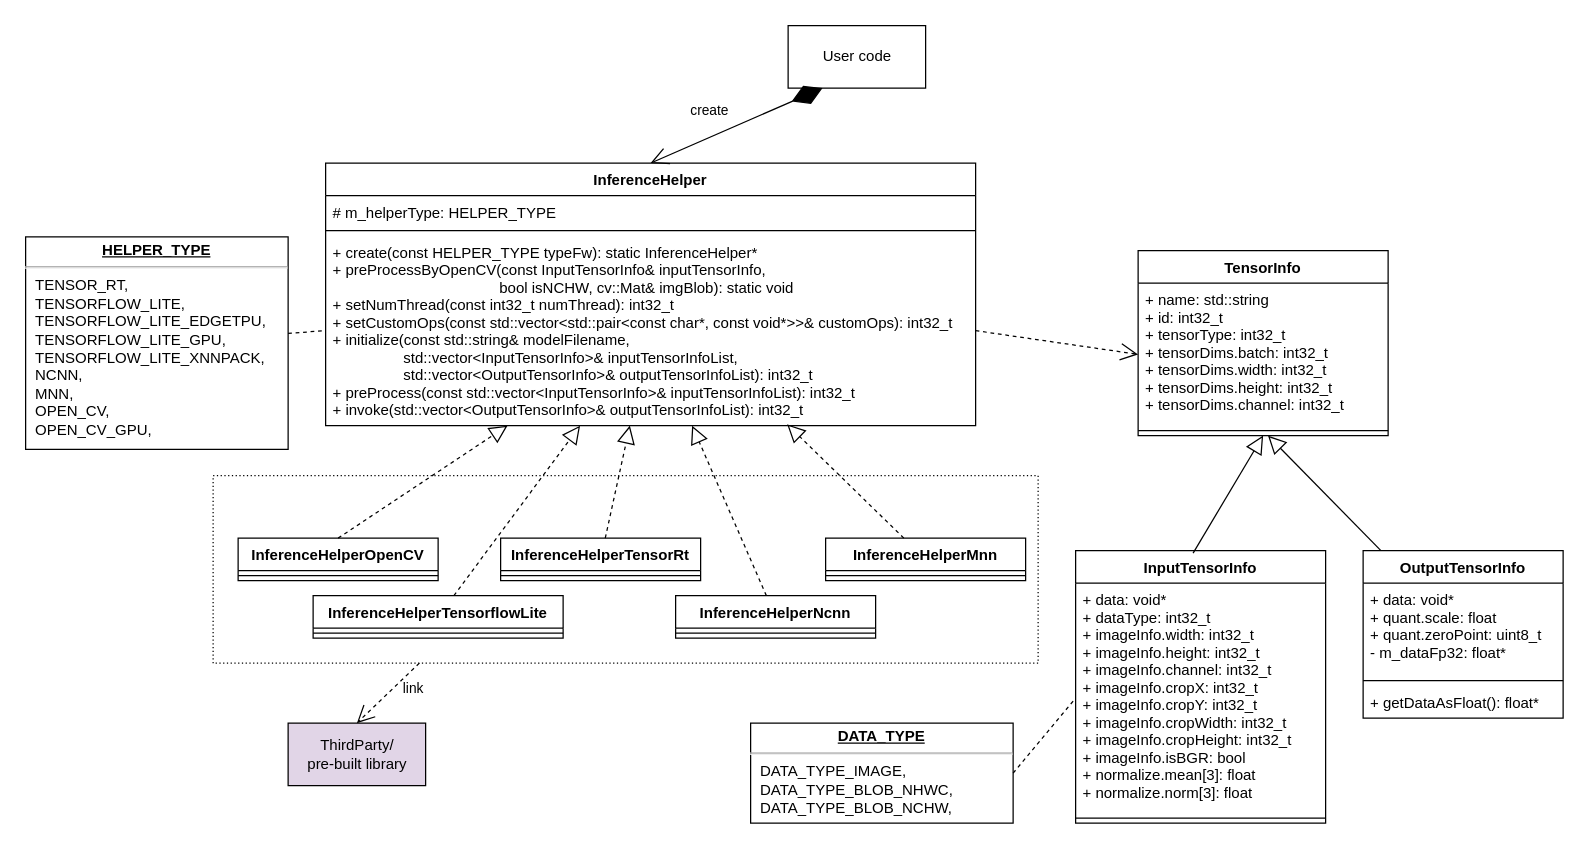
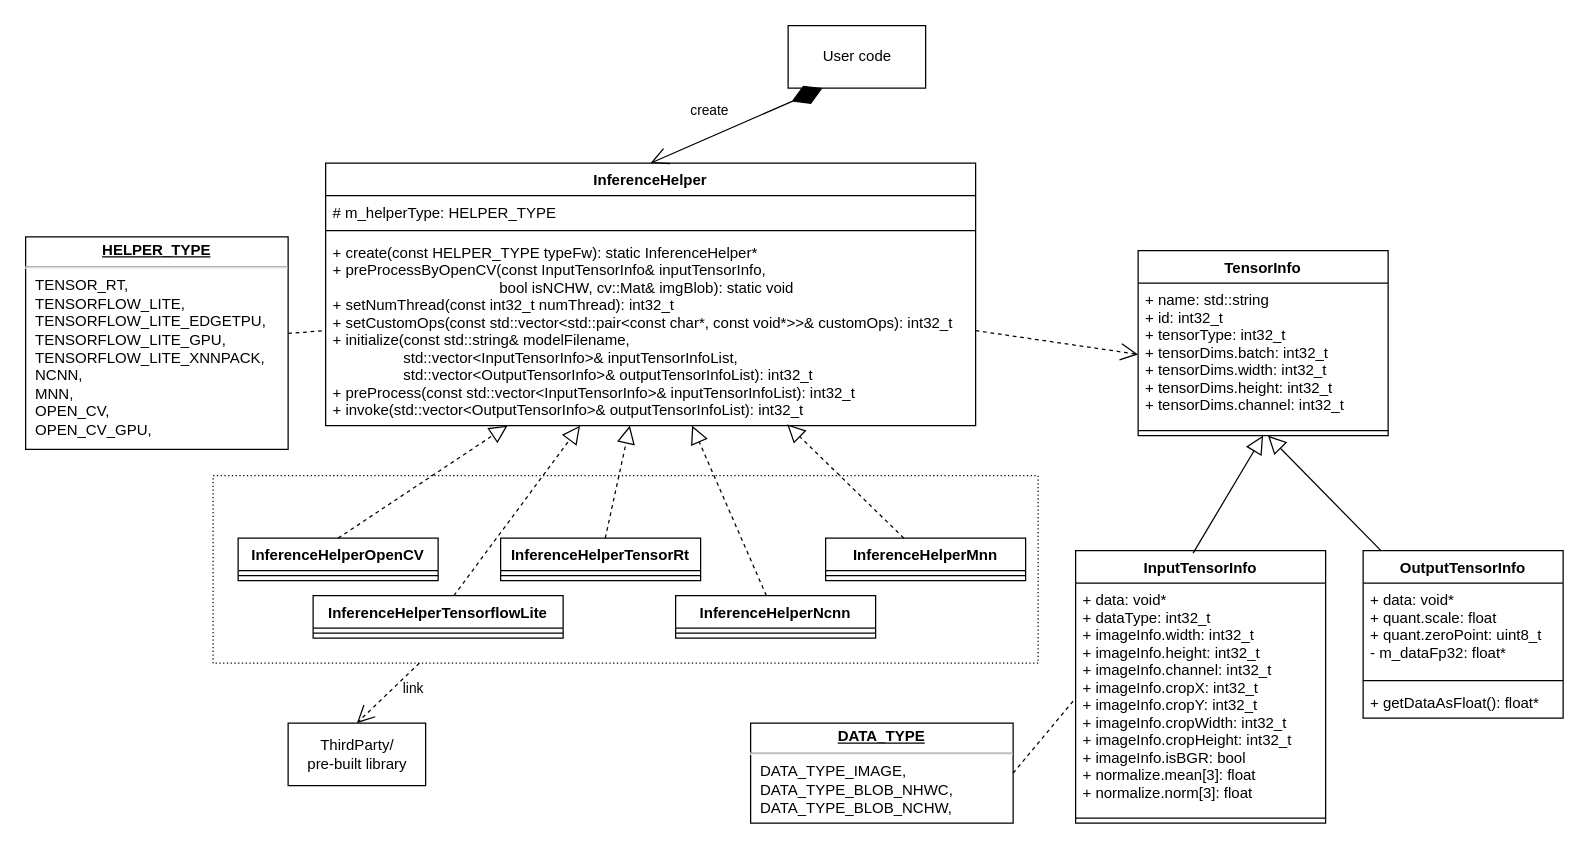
- <mxCell id="40" value="ThirdParty/&lt;br&gt;pre-built library" style="html=1;fillColor=#e1d5e7;" vertex="1" parent="1"><mxGeometry x="230" y="578" width="110" height="50" as="geometry" /></mxCell>
+ <mxCell id="40" value="ThirdParty/&lt;br&gt;pre-built library" style="html=1;" vertex="1" parent="1"><mxGeometry x="230" y="578" width="110" height="50" as="geometry" /></mxCell>
